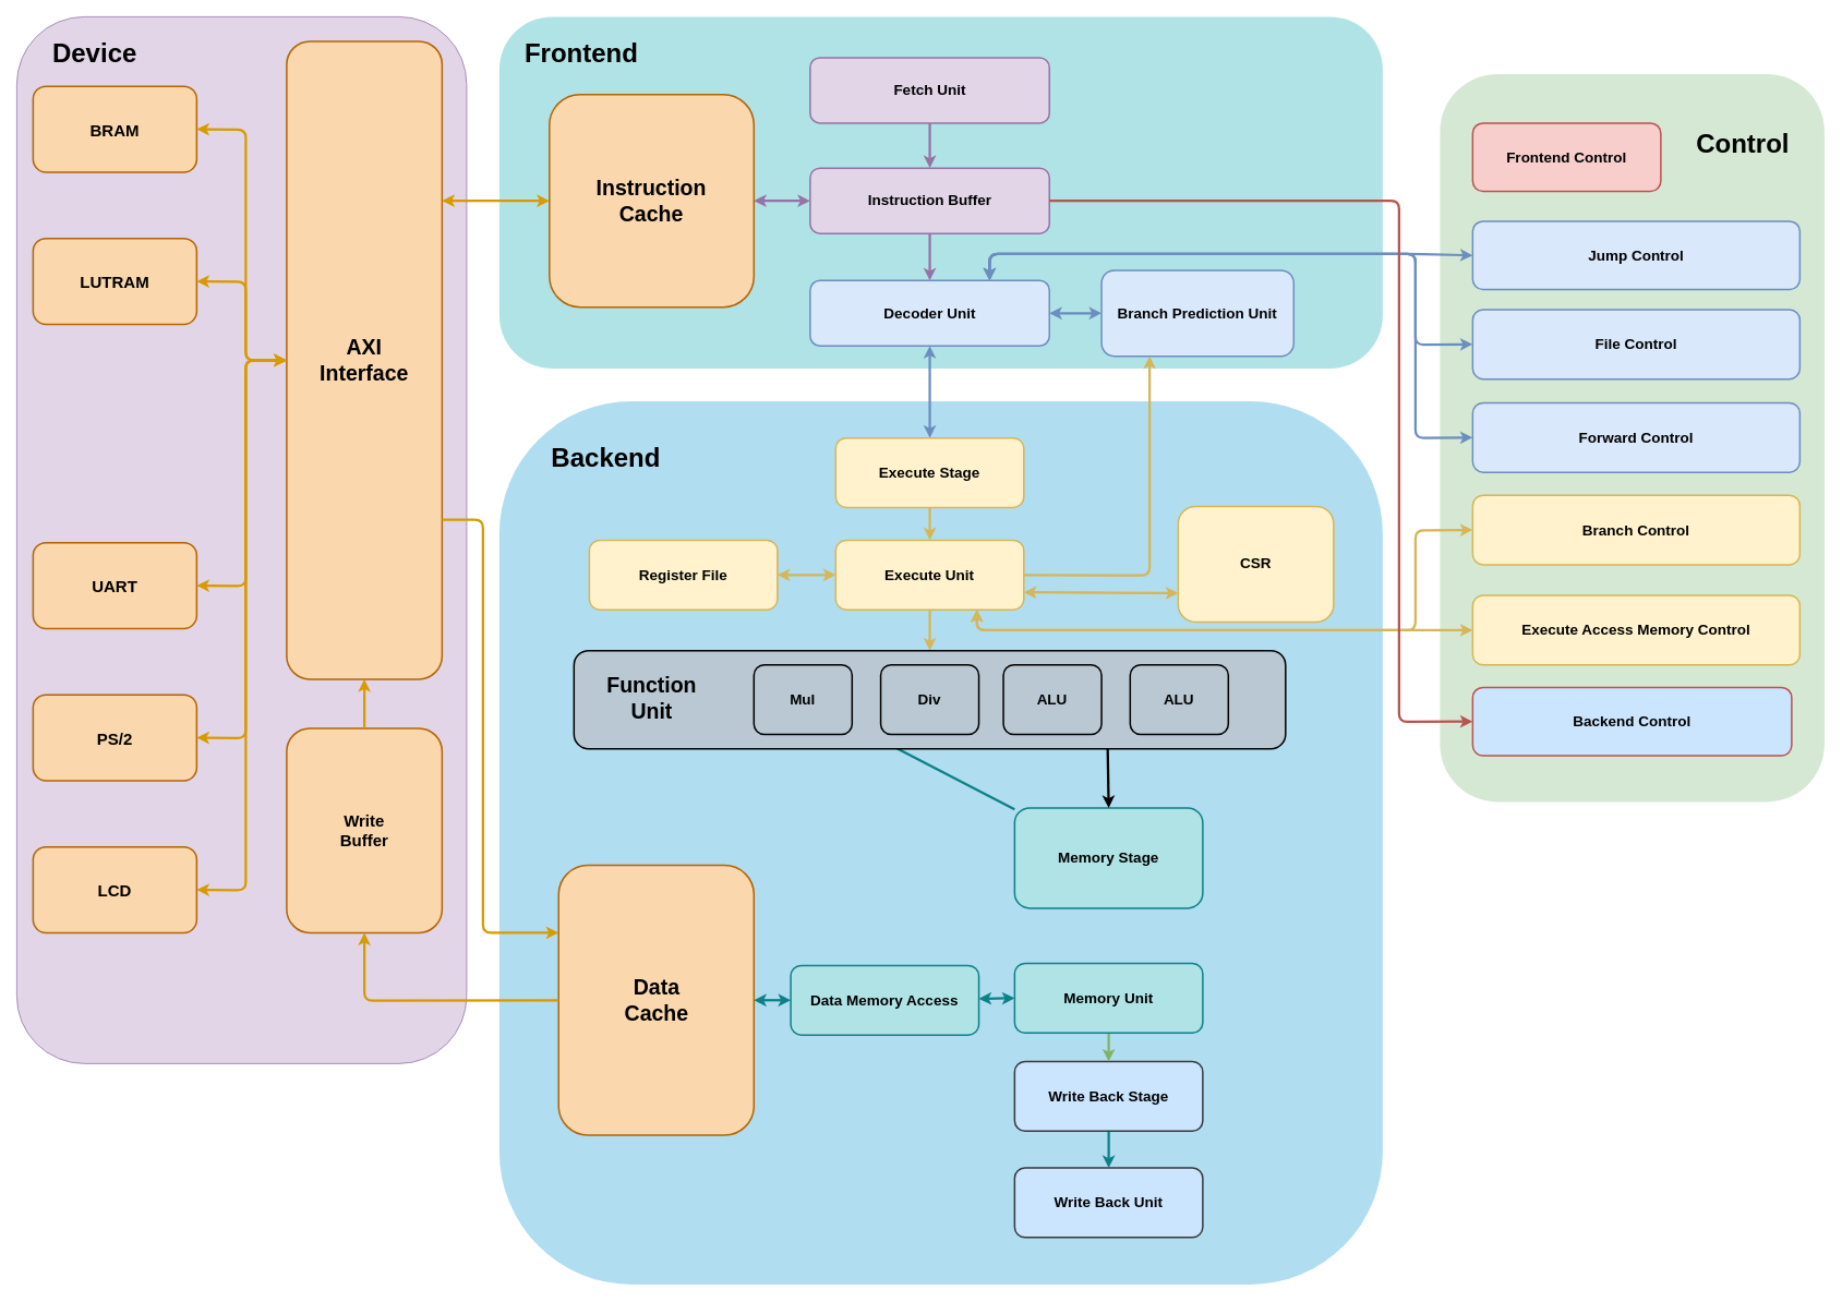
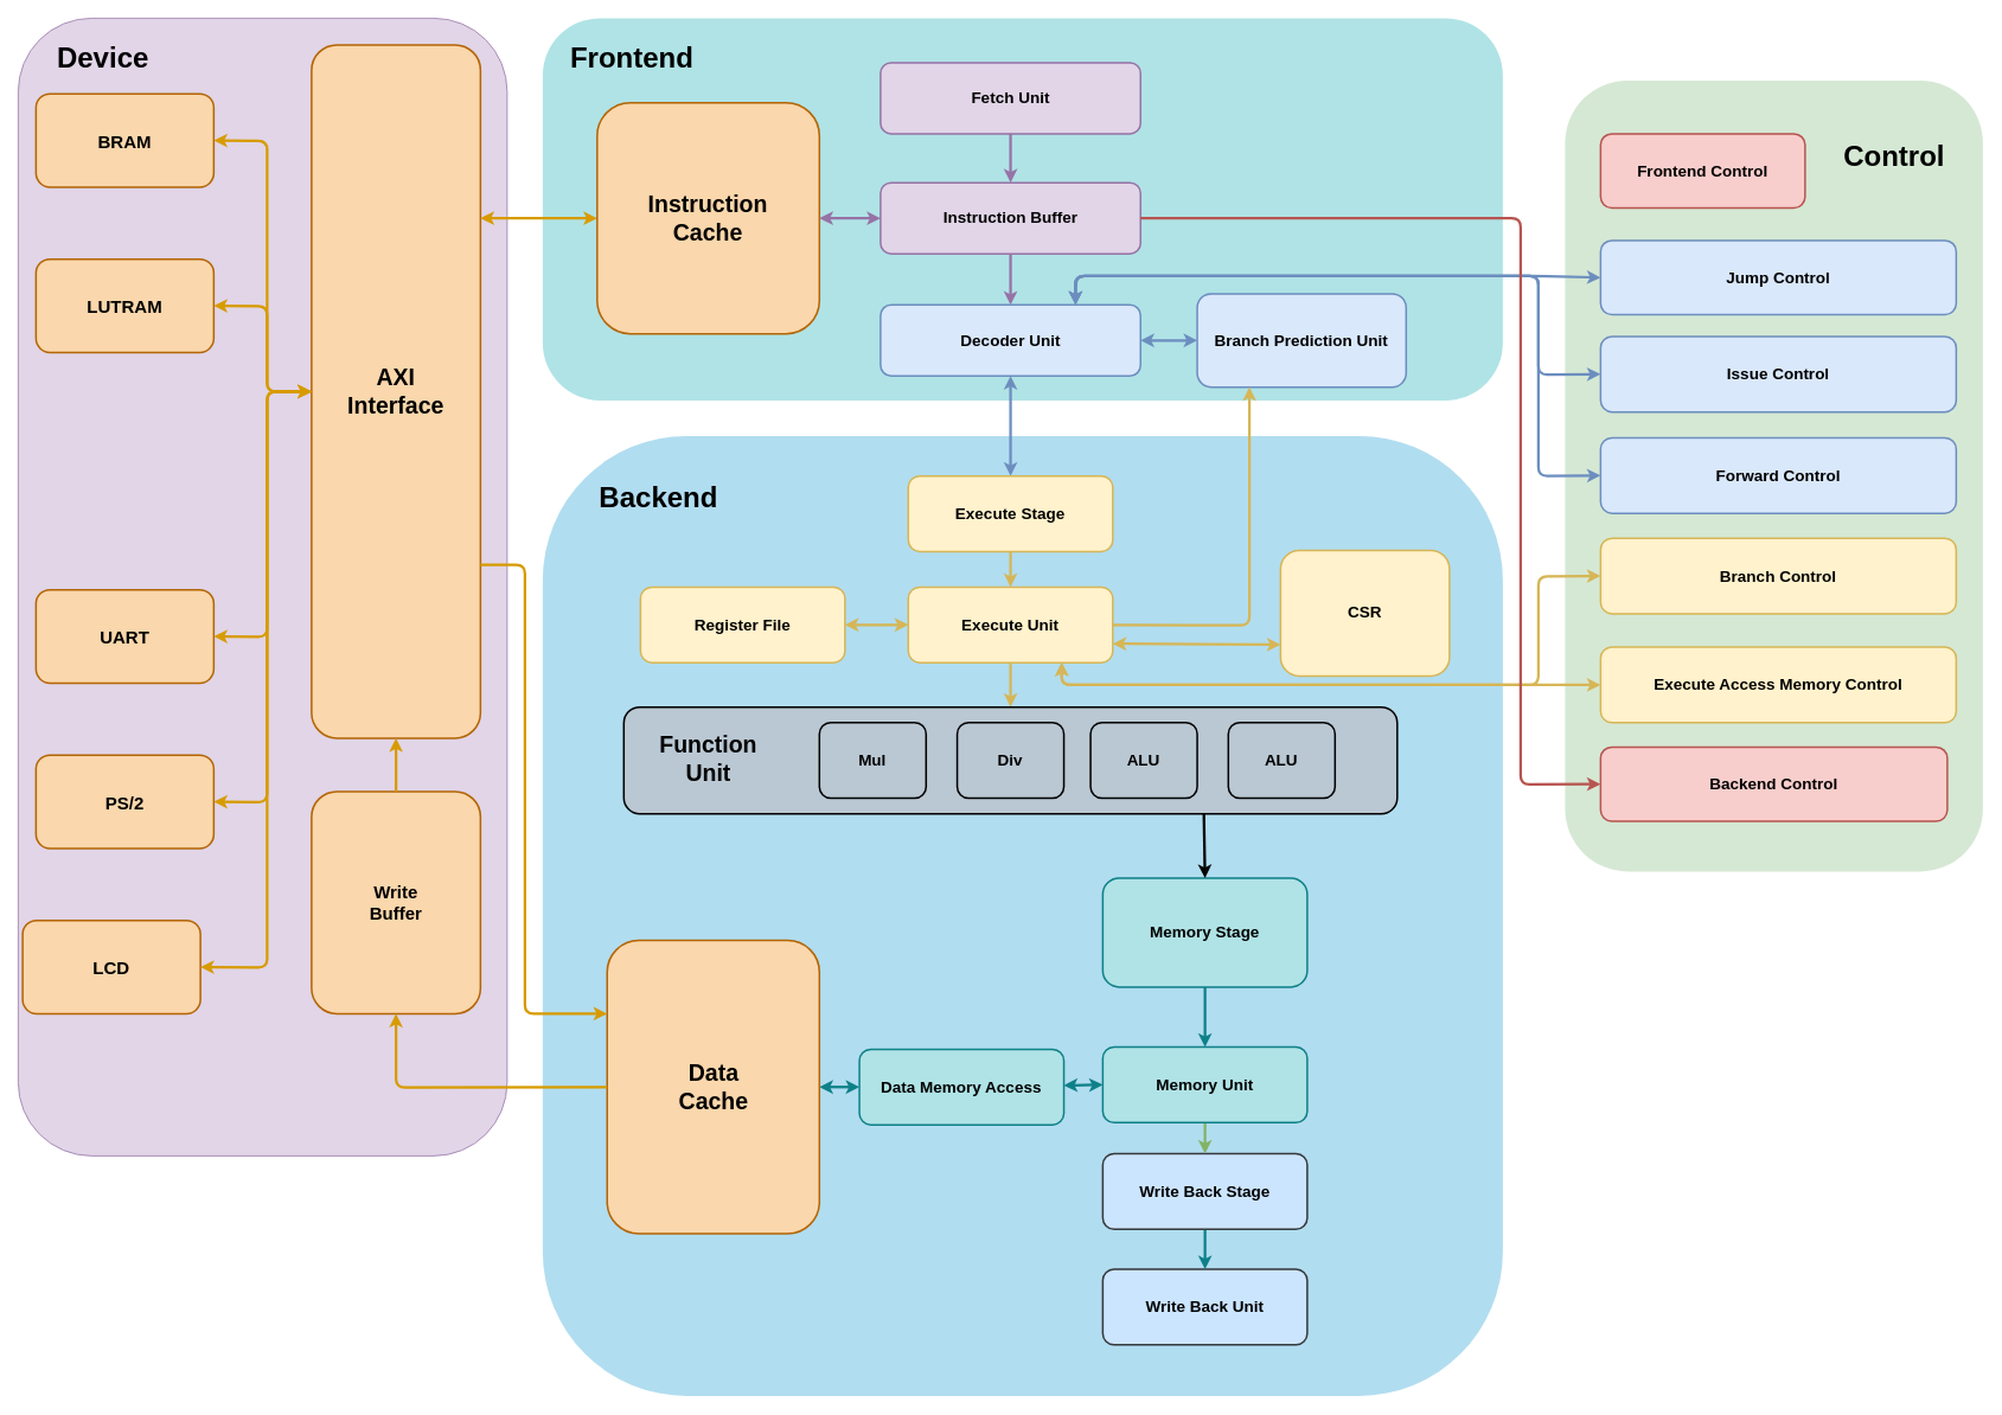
- <mxCell id="32" value="&lt;span style=&quot;font-size: 18px&quot;&gt;File Control&lt;/span&gt;" style="rounded=1;whiteSpace=wrap;html=1;fontSize=12;fillColor=#dae8fc;strokeColor=#6c8ebf;strokeWidth=2;fontStyle=1" parent="1" vertex="1"><mxGeometry x="1800" y="378" width="400" height="85" as="geometry" /></mxCell>
+ <mxCell id="32" value="&lt;span style=&quot;font-size: 18px&quot;&gt;Issue Control&lt;/span&gt;" style="rounded=1;whiteSpace=wrap;html=1;fontSize=12;fillColor=#dae8fc;strokeColor=#6c8ebf;strokeWidth=2;fontStyle=1" parent="1" vertex="1"><mxGeometry x="1800" y="378" width="400" height="85" as="geometry" /></mxCell>
- <mxCell id="74" value="&lt;span style=&quot;font-size: 18px&quot;&gt;Backend Control&lt;/span&gt;" style="rounded=1;whiteSpace=wrap;html=1;fontSize=12;fillColor=#cce5ff;strokeColor=#b85450;strokeWidth=2;fontStyle=1;" parent="1" vertex="1"><mxGeometry x="1800" y="840" width="390" height="83.5" as="geometry" /></mxCell>
+ <mxCell id="74" value="&lt;span style=&quot;font-size: 18px&quot;&gt;Backend Control&lt;/span&gt;" style="rounded=1;whiteSpace=wrap;html=1;fontSize=12;fillColor=#f8cecc;strokeColor=#b85450;strokeWidth=2;fontStyle=1" parent="1" vertex="1"><mxGeometry x="1800" y="840" width="390" height="83.5" as="geometry" /></mxCell>
- <mxCell id="27" value="" style="edgeStyle=none;html=1;fontSize=26;startArrow=none;startFill=0;fillColor=#b0e3e6;strokeColor=#0e8088;strokeWidth=3;" parent="1" source="28" target="51" edge="1"><mxGeometry relative="1" as="geometry" /></mxCell>
+ <mxCell id="27" value="" style="edgeStyle=none;html=1;fontSize=26;startArrow=none;startFill=0;fillColor=#b0e3e6;strokeColor=#0e8088;strokeWidth=3;" parent="1" source="28" target="26" edge="1"><mxGeometry relative="1" as="geometry" /></mxCell>
- <mxCell id="67" value="&lt;font style=&quot;font-size: 20px;&quot;&gt;LCD&lt;/font&gt;" style="rounded=1;whiteSpace=wrap;html=1;fontSize=12;fillColor=#fad7ac;strokeColor=#b46504;strokeWidth=2;fontStyle=1" parent="1" vertex="1"><mxGeometry x="40" y="1035" width="200" height="105" as="geometry" /></mxCell>
+ <mxCell id="67" value="&lt;font style=&quot;font-size: 20px;&quot;&gt;LCD&lt;/font&gt;" style="rounded=1;whiteSpace=wrap;html=1;fontSize=12;fillColor=#fad7ac;strokeColor=#b46504;strokeWidth=2;fontStyle=1" parent="1" vertex="1"><mxGeometry x="25" y="1035" width="200" height="105" as="geometry" /></mxCell>
